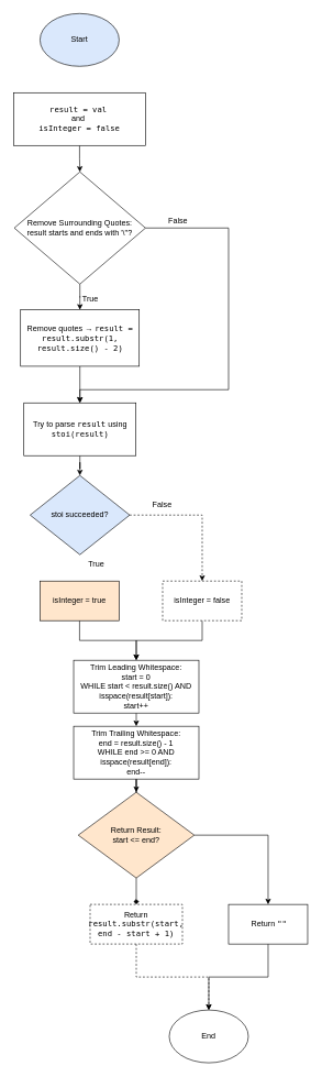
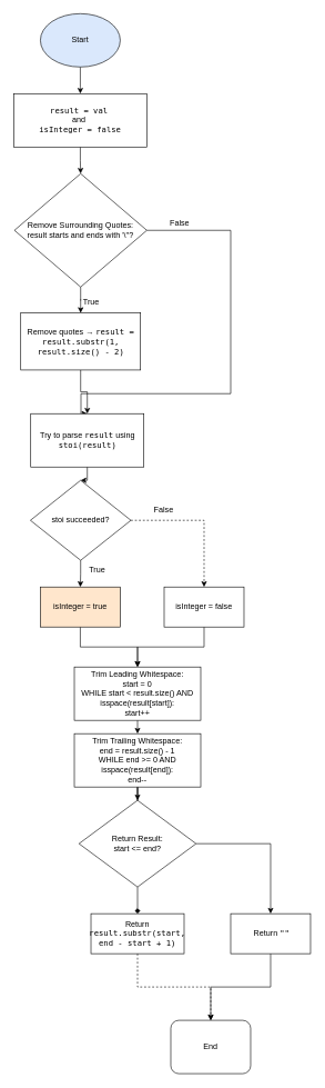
+ <mxCell id="2" value="" style="edgeStyle=orthogonalEdgeStyle;rounded=0;orthogonalLoop=1;jettySize=auto;html=1;" edge="1" parent="1" source="3" target="5"><mxGeometry relative="1" as="geometry"><Array as="points"><mxPoint x="120" y="130" /><mxPoint x="120" y="130" /></Array></mxGeometry></mxCell>
- <mxCell id="13" value="Try to parse &lt;code&gt;result&lt;/code&gt; using &lt;code&gt;stoi(result)&lt;/code&gt;" style="rounded=0;whiteSpace=wrap;html=1;" vertex="1" parent="1"><mxGeometry x="35.5" y="610" width="170" height="80" as="geometry" /></mxCell>
+ <mxCell id="13" value="Try to parse &lt;code&gt;result&lt;/code&gt; using &lt;code&gt;stoi(result)&lt;/code&gt;" style="rounded=0;whiteSpace=wrap;html=1;" vertex="1" parent="1"><mxGeometry x="45.5" y="620" width="170" height="80" as="geometry" /></mxCell>
- <mxCell id="16" value="stoi succeeded?" style="rhombus;whiteSpace=wrap;html=1;fillColor=#dae8fc;" vertex="1" parent="1"><mxGeometry x="45" y="720" width="151" height="120" as="geometry" /></mxCell>
+ <mxCell id="16" value="stoi succeeded?" style="rhombus;whiteSpace=wrap;html=1;" vertex="1" parent="1"><mxGeometry x="45" y="720" width="151" height="120" as="geometry" /></mxCell>
+ <mxCell id="14" value="" style="edgeStyle=orthogonalEdgeStyle;rounded=0;orthogonalLoop=1;jettySize=auto;html=1;" edge="1" parent="1" source="16" target="18"><mxGeometry relative="1" as="geometry" /></mxCell>
- <mxCell id="20" value="isInteger = false" style="rounded=0;whiteSpace=wrap;html=1;dashed=1;" vertex="1" parent="1"><mxGeometry x="246" y="880" width="120" height="60" as="geometry" /></mxCell>
+ <mxCell id="20" value="isInteger = false" style="rounded=0;whiteSpace=wrap;html=1;" vertex="1" parent="1"><mxGeometry x="246" y="880" width="120" height="60" as="geometry" /></mxCell>
- <mxCell id="27" value="Return Result:&lt;div&gt;start &amp;lt;= end?&lt;/div&gt;" style="rhombus;whiteSpace=wrap;html=1;fillColor=#ffe6cc;" vertex="1" parent="1"><mxGeometry x="118" y="1200" width="176" height="130" as="geometry" /></mxCell>
+ <mxCell id="27" value="Return Result:&lt;div&gt;start &amp;lt;= end?&lt;/div&gt;" style="rhombus;whiteSpace=wrap;html=1;" vertex="1" parent="1"><mxGeometry x="118" y="1200" width="176" height="130" as="geometry" /></mxCell>
- <mxCell id="29" value="Return &lt;code&gt;result.substr(start, end - start + 1)&lt;/code&gt;" style="rounded=0;whiteSpace=wrap;html=1;dashed=1;" vertex="1" parent="1"><mxGeometry x="136" y="1370" width="140" height="60" as="geometry" /></mxCell>
+ <mxCell id="29" value="Return &lt;code&gt;result.substr(start, end - start + 1)&lt;/code&gt;" style="rounded=0;whiteSpace=wrap;html=1;" vertex="1" parent="1"><mxGeometry x="136" y="1370" width="140" height="60" as="geometry" /></mxCell>
- <mxCell id="32" value="End" style="ellipse;whiteSpace=wrap;html=1;" vertex="1" parent="1"><mxGeometry x="256" y="1530" width="120" height="80" as="geometry" /></mxCell>
+ <mxCell id="32" value="End" style="whiteSpace=wrap;html=1;rounded=1;" vertex="1" parent="1"><mxGeometry x="256" y="1530" width="120" height="80" as="geometry" /></mxCell>
